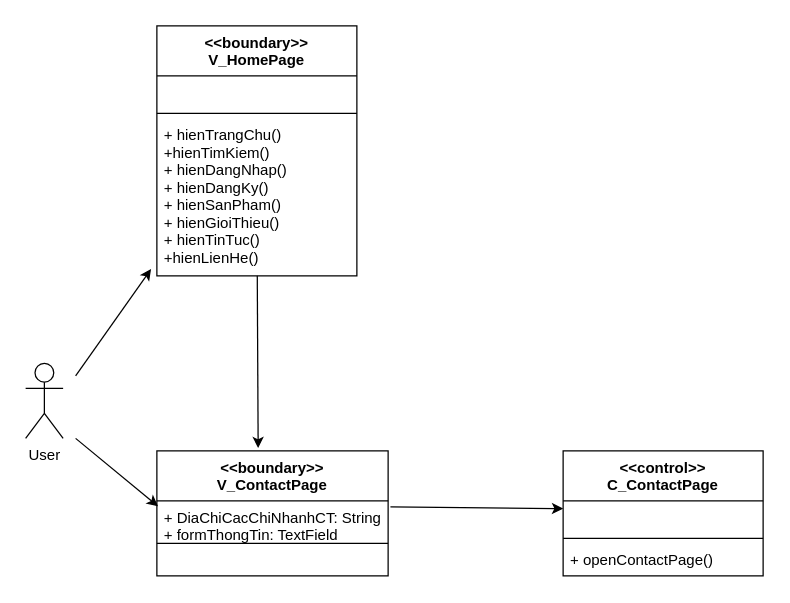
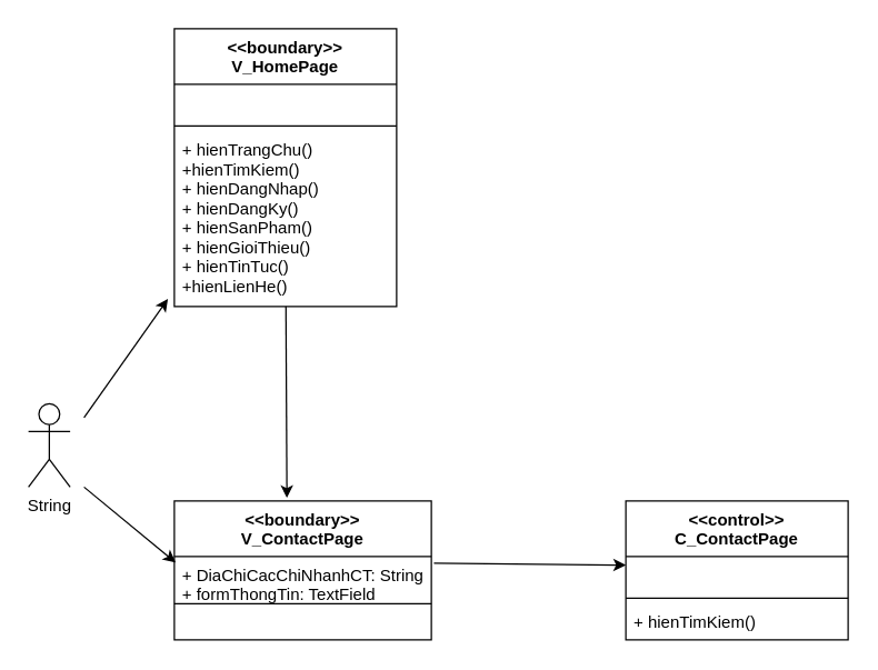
- <mxCell id="2" value="User" style="shape=umlActor;verticalLabelPosition=bottom;verticalAlign=top;html=1;outlineConnect=0;" parent="1" vertex="1"><mxGeometry x="20" y="290" width="30" height="60" as="geometry" /></mxCell>
+ <mxCell id="2" value="String" style="shape=umlActor;verticalLabelPosition=bottom;verticalAlign=top;html=1;outlineConnect=0;" parent="1" vertex="1"><mxGeometry x="20" y="290" width="30" height="60" as="geometry" /></mxCell>
- <mxCell id="10" value="+ openContactPage()" style="text;strokeColor=none;fillColor=none;align=left;verticalAlign=top;spacingLeft=4;spacingRight=4;overflow=hidden;rotatable=0;points=[[0,0.5],[1,0.5]];portConstraint=eastwest;" parent="7" vertex="1"><mxGeometry y="74" width="160" height="26" as="geometry" /></mxCell>
+ <mxCell id="10" value="+ hienTimKiem()" style="text;strokeColor=none;fillColor=none;align=left;verticalAlign=top;spacingLeft=4;spacingRight=4;overflow=hidden;rotatable=0;points=[[0,0.5],[1,0.5]];portConstraint=eastwest;" parent="7" vertex="1"><mxGeometry y="74" width="160" height="26" as="geometry" /></mxCell>
